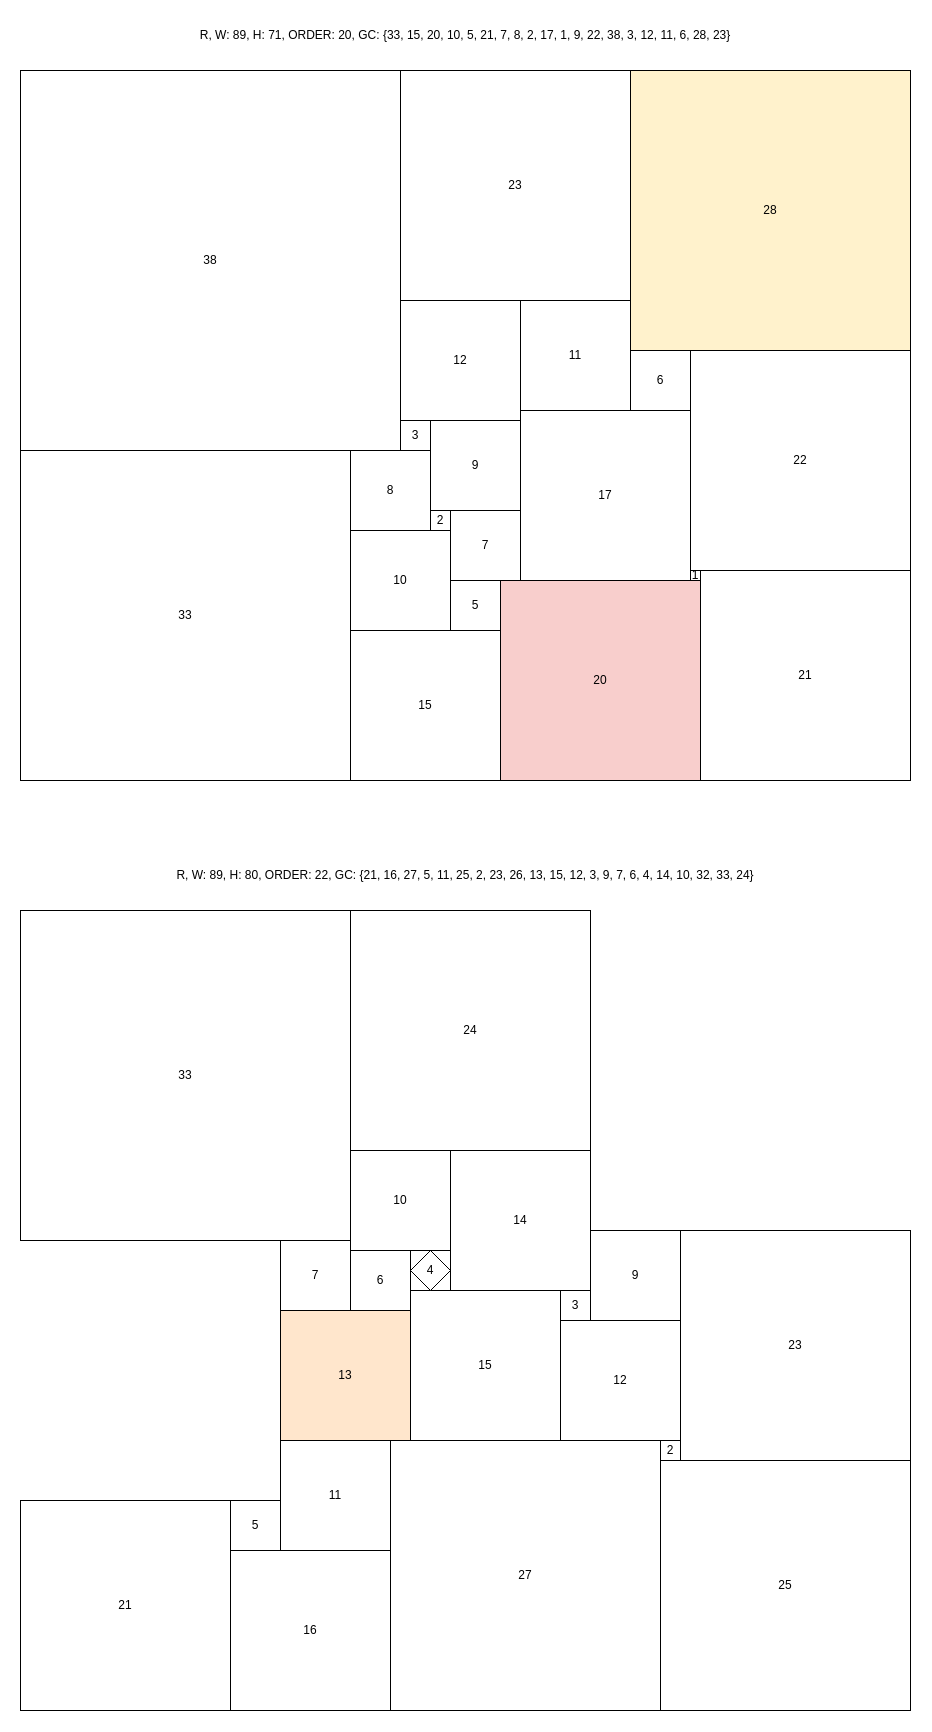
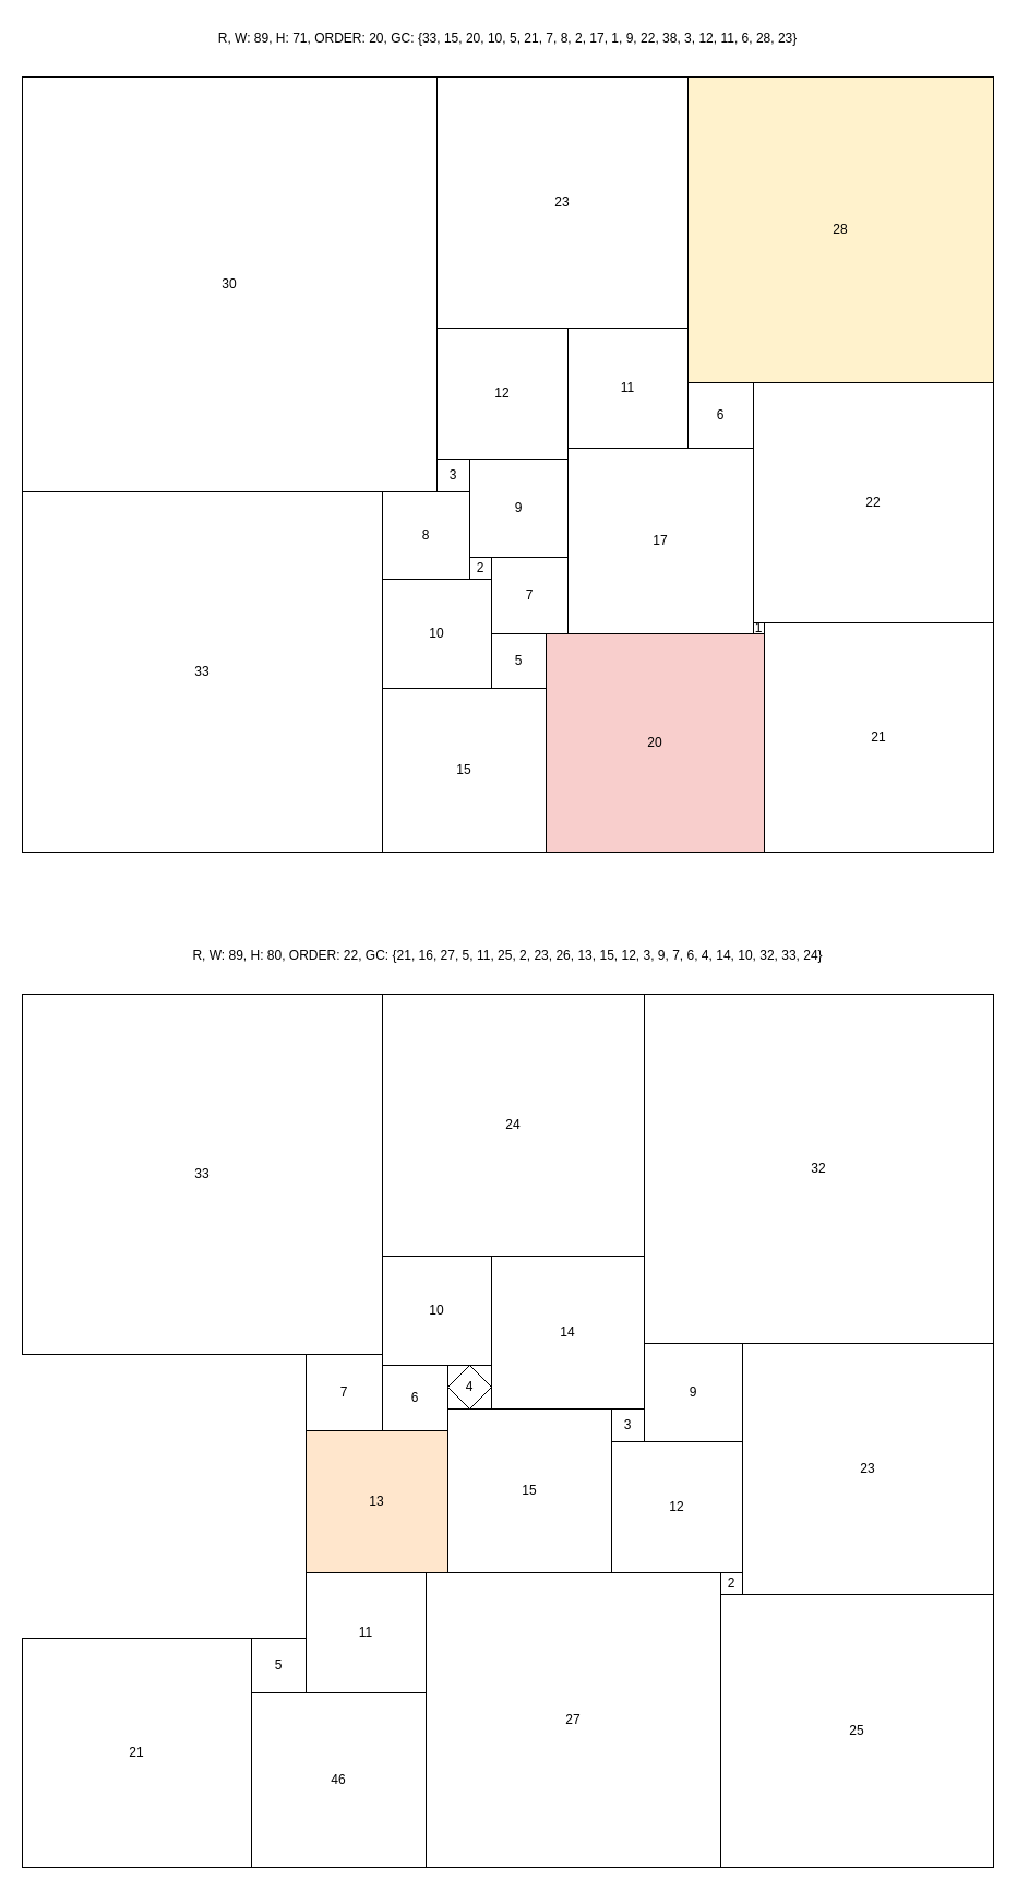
- <mxCell id="40" value="38" style="rounded=0;whiteSpace=wrap;html=1;" parent="26" vertex="1"><mxGeometry width="380" height="380" as="geometry" /></mxCell>
+ <mxCell id="40" value="30" style="rounded=0;whiteSpace=wrap;html=1;" parent="26" vertex="1"><mxGeometry width="380" height="380" as="geometry" /></mxCell>
+ <mxCell id="23" value="32" style="rounded=0;whiteSpace=wrap;html=1;" parent="4" vertex="1"><mxGeometry x="570" width="320" height="320" as="geometry" /></mxCell>
- <mxCell id="6" value="16" style="rounded=0;whiteSpace=wrap;html=1;" parent="4" vertex="1"><mxGeometry x="210" y="640" width="160" height="160" as="geometry" /></mxCell>
+ <mxCell id="6" value="46" style="rounded=0;whiteSpace=wrap;html=1;" parent="4" vertex="1"><mxGeometry x="210" y="640" width="160" height="160" as="geometry" /></mxCell>
